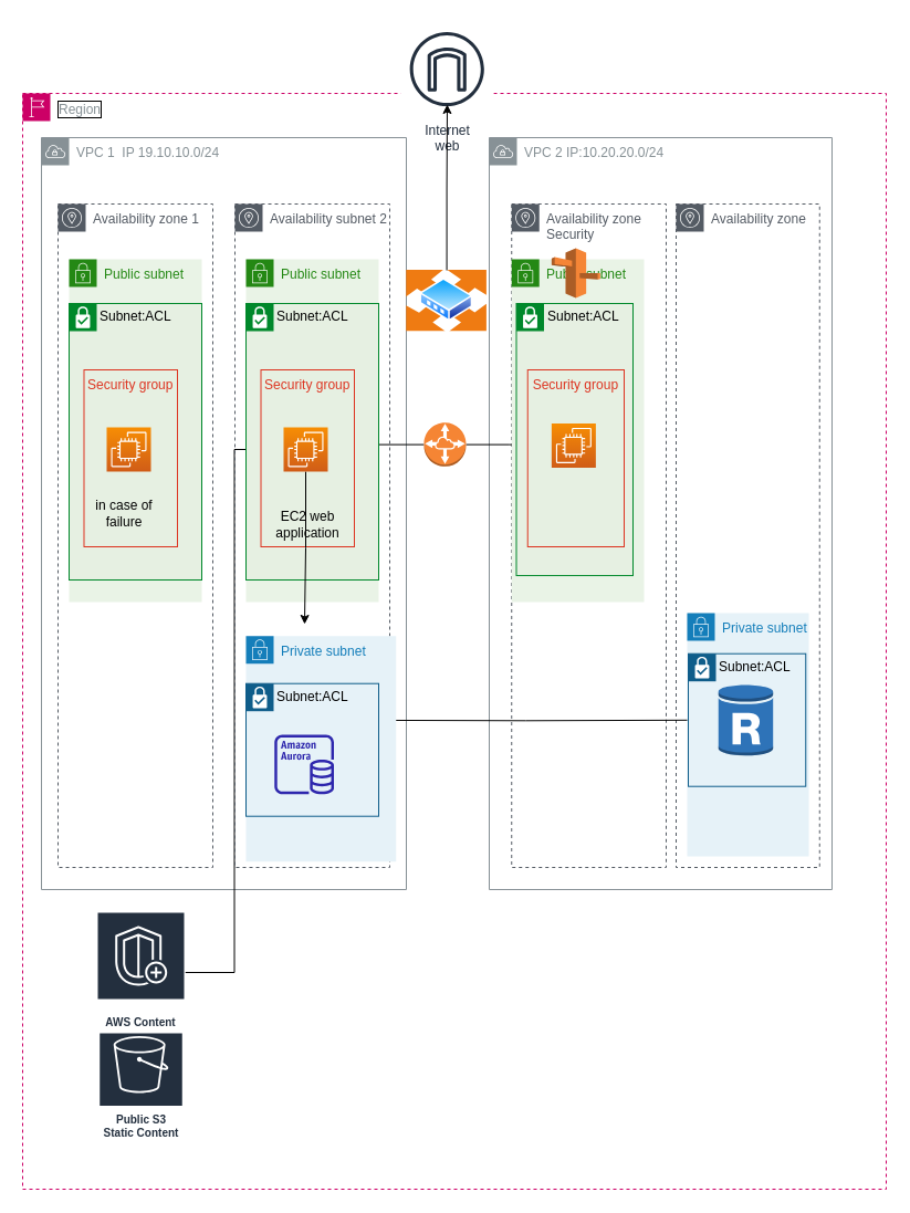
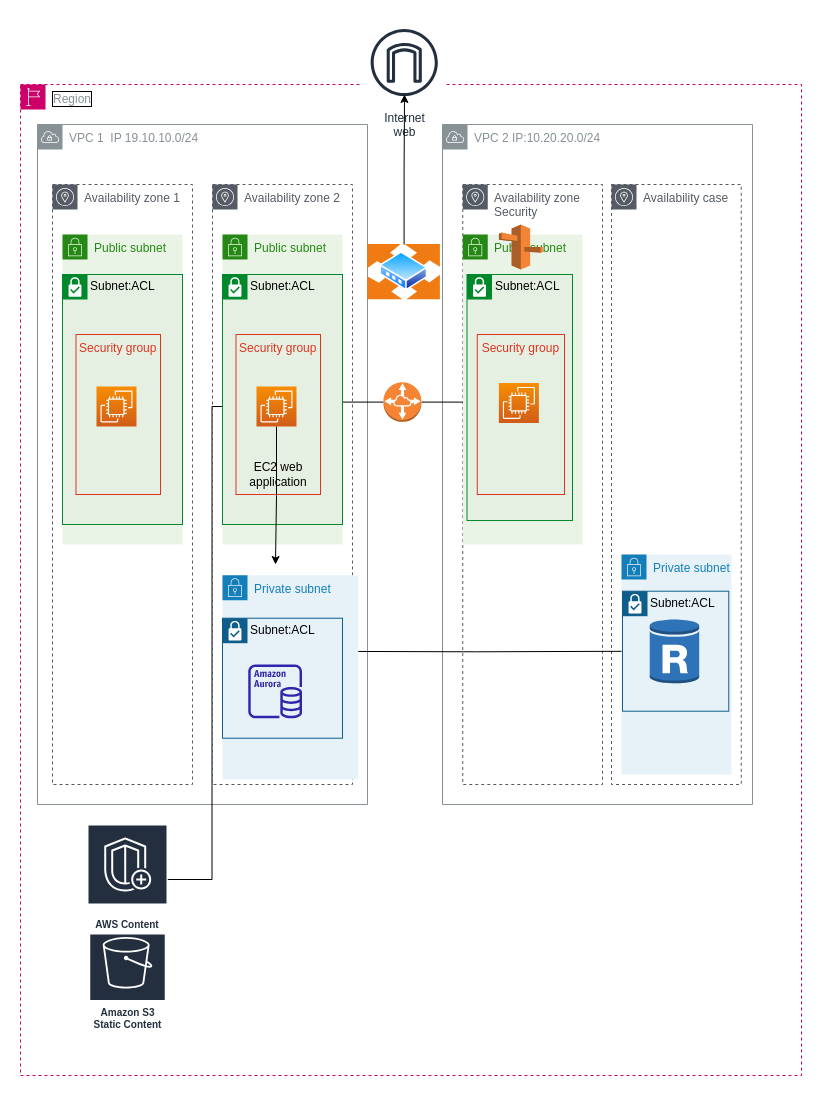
- <mxCell id="7" value="Availability zone" style="sketch=0;outlineConnect=0;gradientColor=none;html=1;whiteSpace=wrap;fontSize=12;fontStyle=0;shape=mxgraph.aws4.group;grIcon=mxgraph.aws4.group_availability_zone;strokeColor=#545B64;fillColor=none;verticalAlign=top;align=left;spacingLeft=30;fontColor=#545B64;dashed=1;" vertex="1" parent="1"><mxGeometry x="611" y="184" width="129.75" height="600" as="geometry" /></mxCell>
+ <mxCell id="7" value="Availability case" style="sketch=0;outlineConnect=0;gradientColor=none;html=1;whiteSpace=wrap;fontSize=12;fontStyle=0;shape=mxgraph.aws4.group;grIcon=mxgraph.aws4.group_availability_zone;strokeColor=#545B64;fillColor=none;verticalAlign=top;align=left;spacingLeft=30;fontColor=#545B64;dashed=1;" vertex="1" parent="1"><mxGeometry x="611" y="184" width="129.75" height="600" as="geometry" /></mxCell>
- <mxCell id="17" value="Availability subnet 2" style="sketch=0;outlineConnect=0;gradientColor=none;html=1;whiteSpace=wrap;fontSize=12;fontStyle=0;shape=mxgraph.aws4.group;grIcon=mxgraph.aws4.group_availability_zone;strokeColor=#545B64;fillColor=none;verticalAlign=top;align=left;spacingLeft=30;fontColor=#545B64;dashed=1;" vertex="1" parent="1"><mxGeometry x="212" y="184" width="140" height="600" as="geometry" /></mxCell>
+ <mxCell id="17" value="Availability zone 2" style="sketch=0;outlineConnect=0;gradientColor=none;html=1;whiteSpace=wrap;fontSize=12;fontStyle=0;shape=mxgraph.aws4.group;grIcon=mxgraph.aws4.group_availability_zone;strokeColor=#545B64;fillColor=none;verticalAlign=top;align=left;spacingLeft=30;fontColor=#545B64;dashed=1;" vertex="1" parent="1"><mxGeometry x="212" y="184" width="140" height="600" as="geometry" /></mxCell>
- <mxCell id="34" value="in case of failure" style="text;html=1;strokeColor=none;fillColor=none;align=center;verticalAlign=middle;whiteSpace=wrap;rounded=0;labelBackgroundColor=none;fontColor=#000000;" vertex="1" parent="1"><mxGeometry x="75.5" y="449" width="71.5" height="30" as="geometry" /></mxCell>
- <mxCell id="12" value="Public S3 &lt;br&gt;Static Content" style="sketch=0;outlineConnect=0;fontColor=#232F3E;gradientColor=none;strokeColor=#ffffff;fillColor=#232F3E;dashed=0;verticalLabelPosition=middle;verticalAlign=bottom;align=center;html=1;whiteSpace=wrap;fontSize=10;fontStyle=1;spacing=3;shape=mxgraph.aws4.productIcon;prIcon=mxgraph.aws4.s3;" vertex="1" parent="1"><mxGeometry x="88.75" y="924" width="76.5" height="110" as="geometry" /></mxCell>
+ <mxCell id="12" value="Amazon S3 &lt;br&gt;Static Content" style="sketch=0;outlineConnect=0;fontColor=#232F3E;gradientColor=none;strokeColor=#ffffff;fillColor=#232F3E;dashed=0;verticalLabelPosition=middle;verticalAlign=bottom;align=center;html=1;whiteSpace=wrap;fontSize=10;fontStyle=1;spacing=3;shape=mxgraph.aws4.productIcon;prIcon=mxgraph.aws4.s3;" vertex="1" parent="1"><mxGeometry x="88.75" y="924" width="76.5" height="110" as="geometry" /></mxCell>
